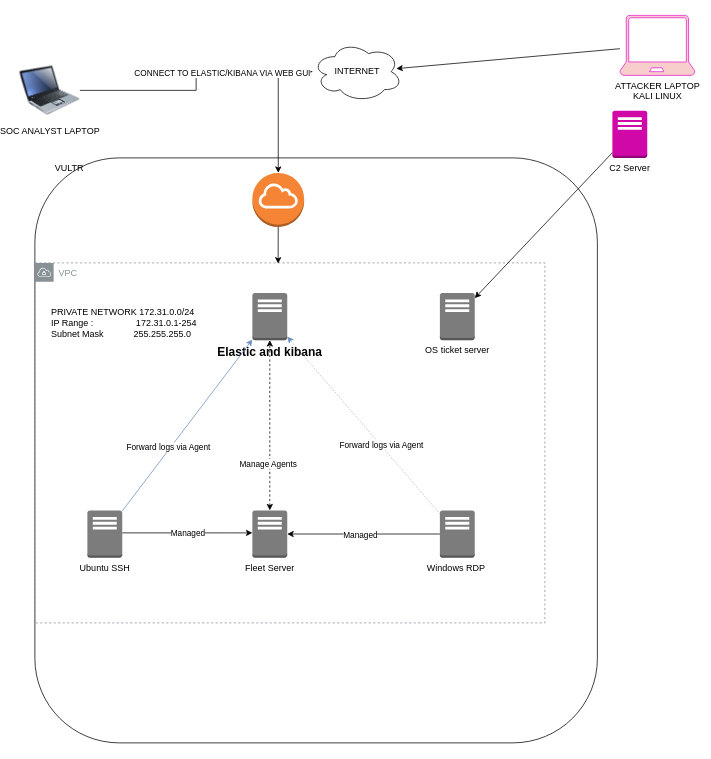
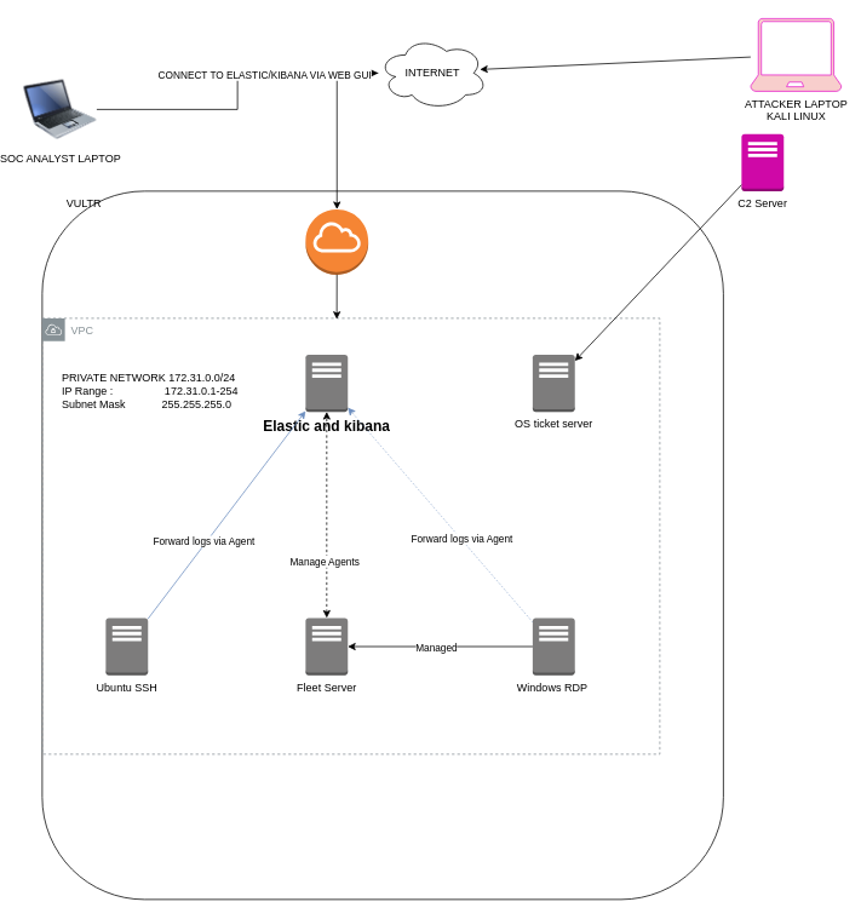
- <mxCell id="21" value="INTERNET" style="ellipse;shape=cloud;whiteSpace=wrap;html=1;" vertex="1" parent="1"><mxGeometry x="410" y="55" width="120" height="80" as="geometry" /></mxCell>
+ <mxCell id="21" value="INTERNET" style="ellipse;shape=cloud;whiteSpace=wrap;html=1;" vertex="1" parent="1"><mxGeometry x="410" y="40" width="120" height="80" as="geometry" /></mxCell>
- <mxCell id="10" value="Managed" style="edgeStyle=orthogonalEdgeStyle;rounded=0;orthogonalLoop=1;jettySize=auto;html=1;" edge="1" parent="1" source="13" target="9"><mxGeometry relative="1" as="geometry"><Array as="points"><mxPoint x="300" y="710" /><mxPoint x="300" y="710" /></Array></mxGeometry></mxCell>
